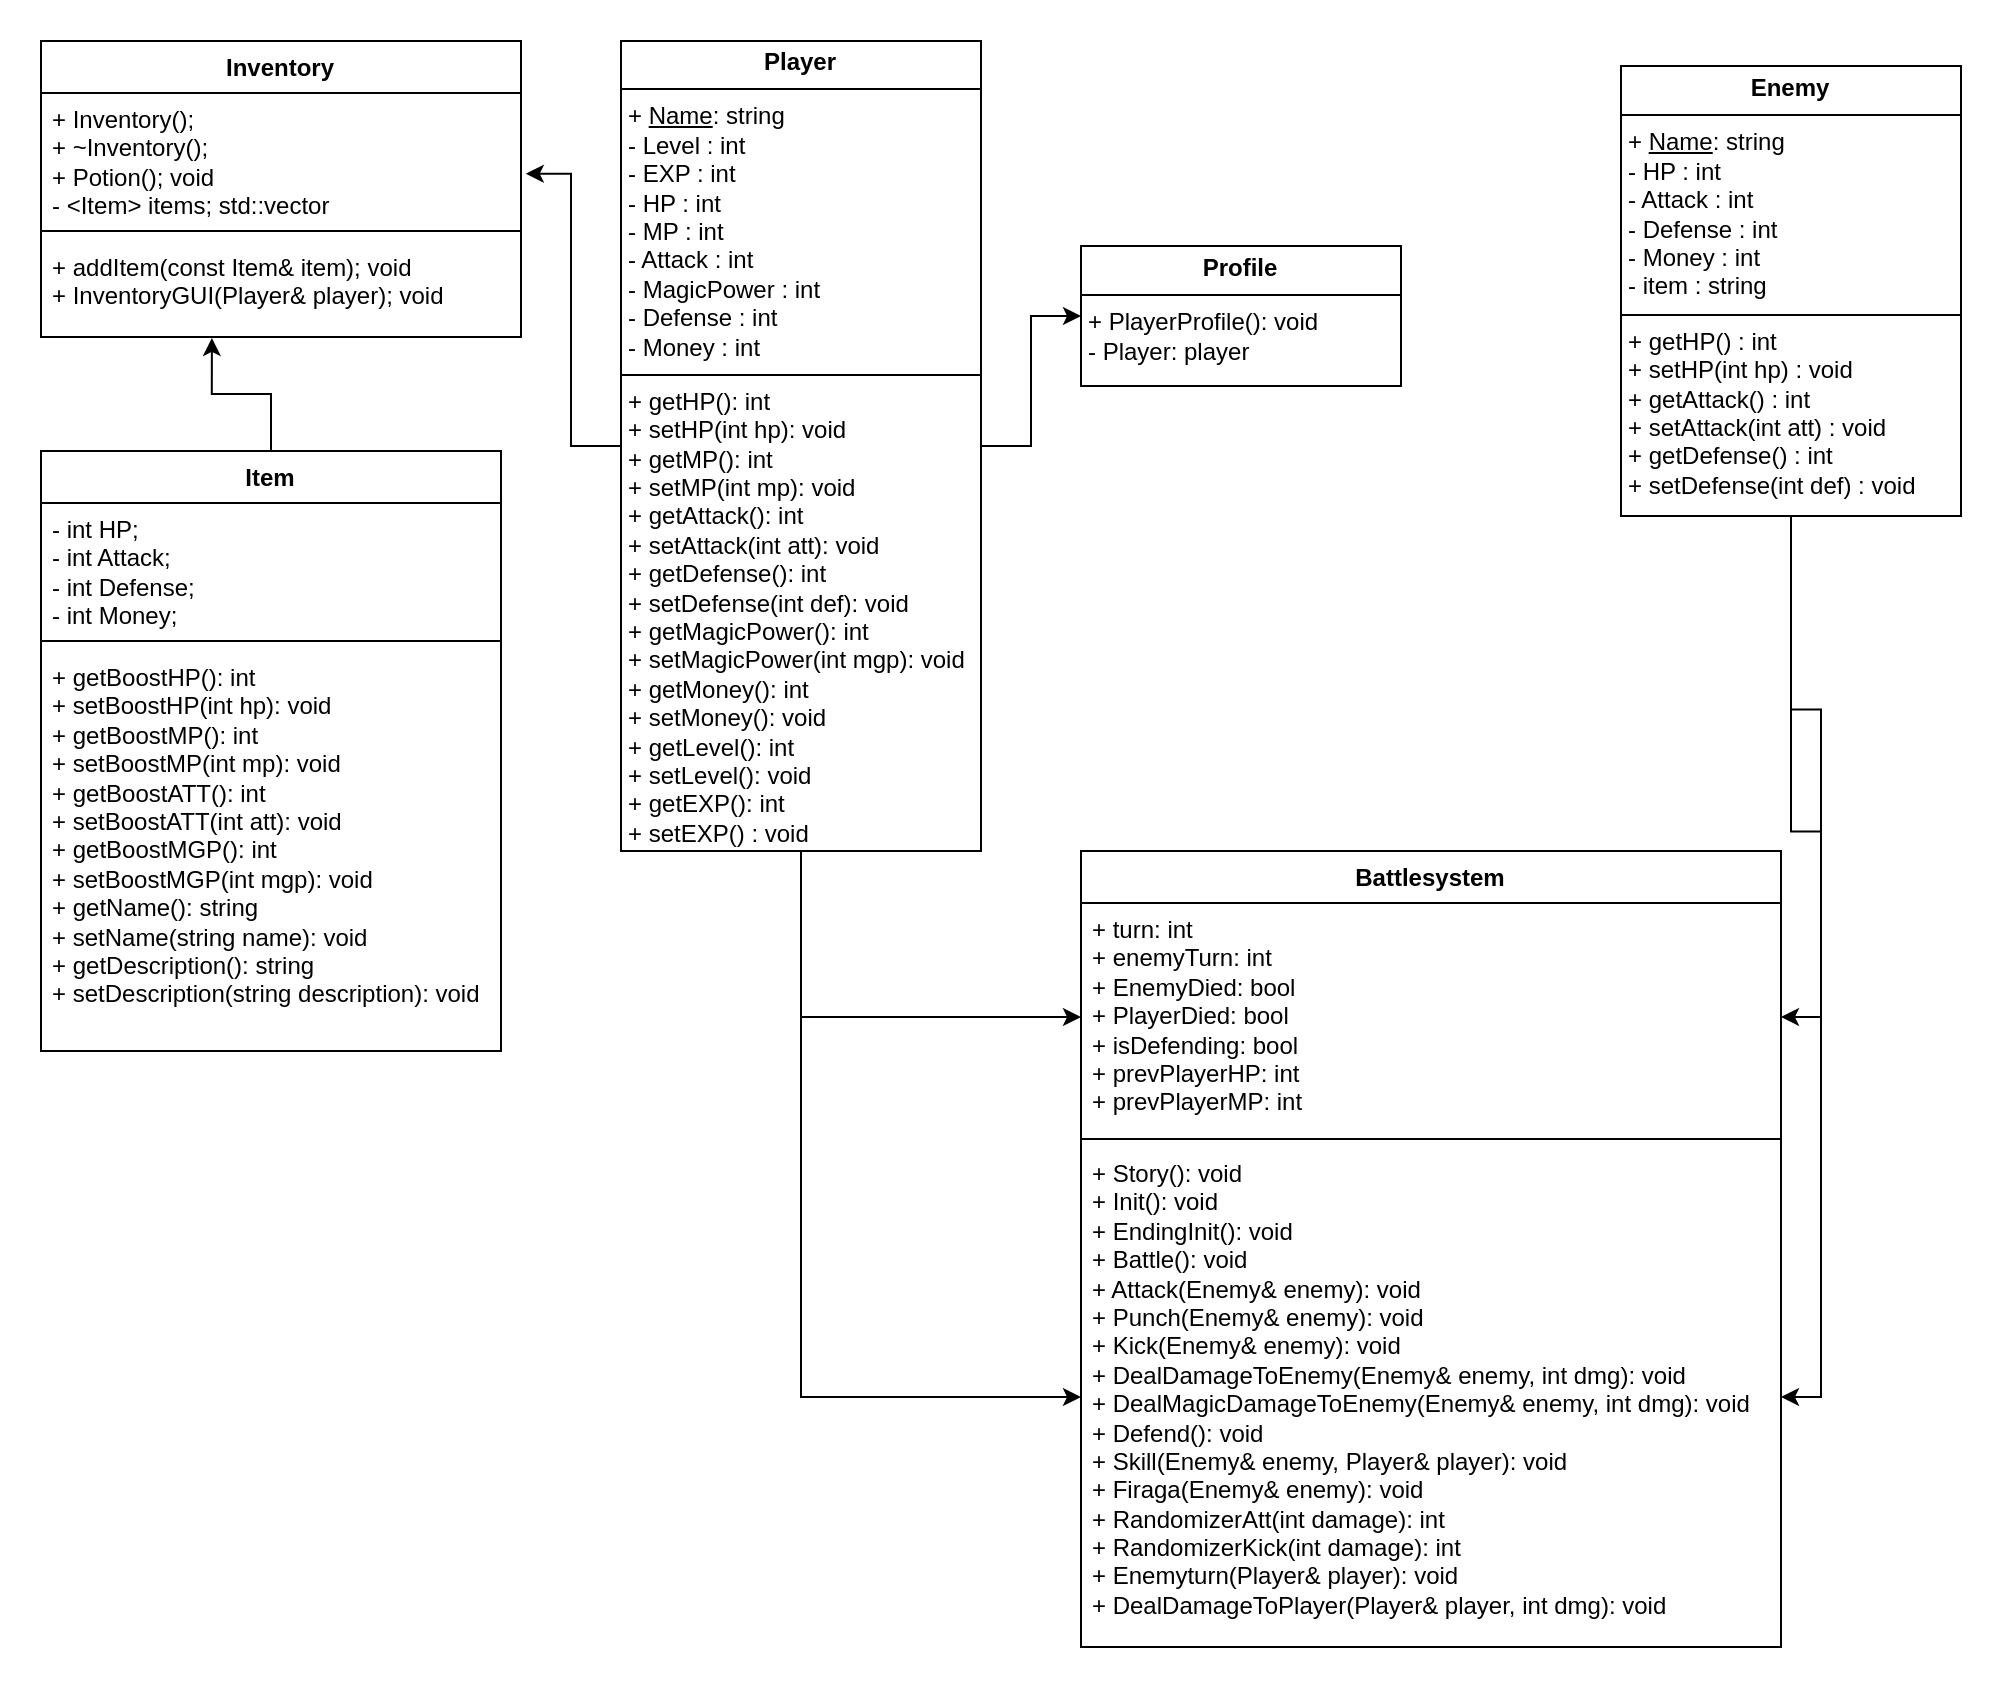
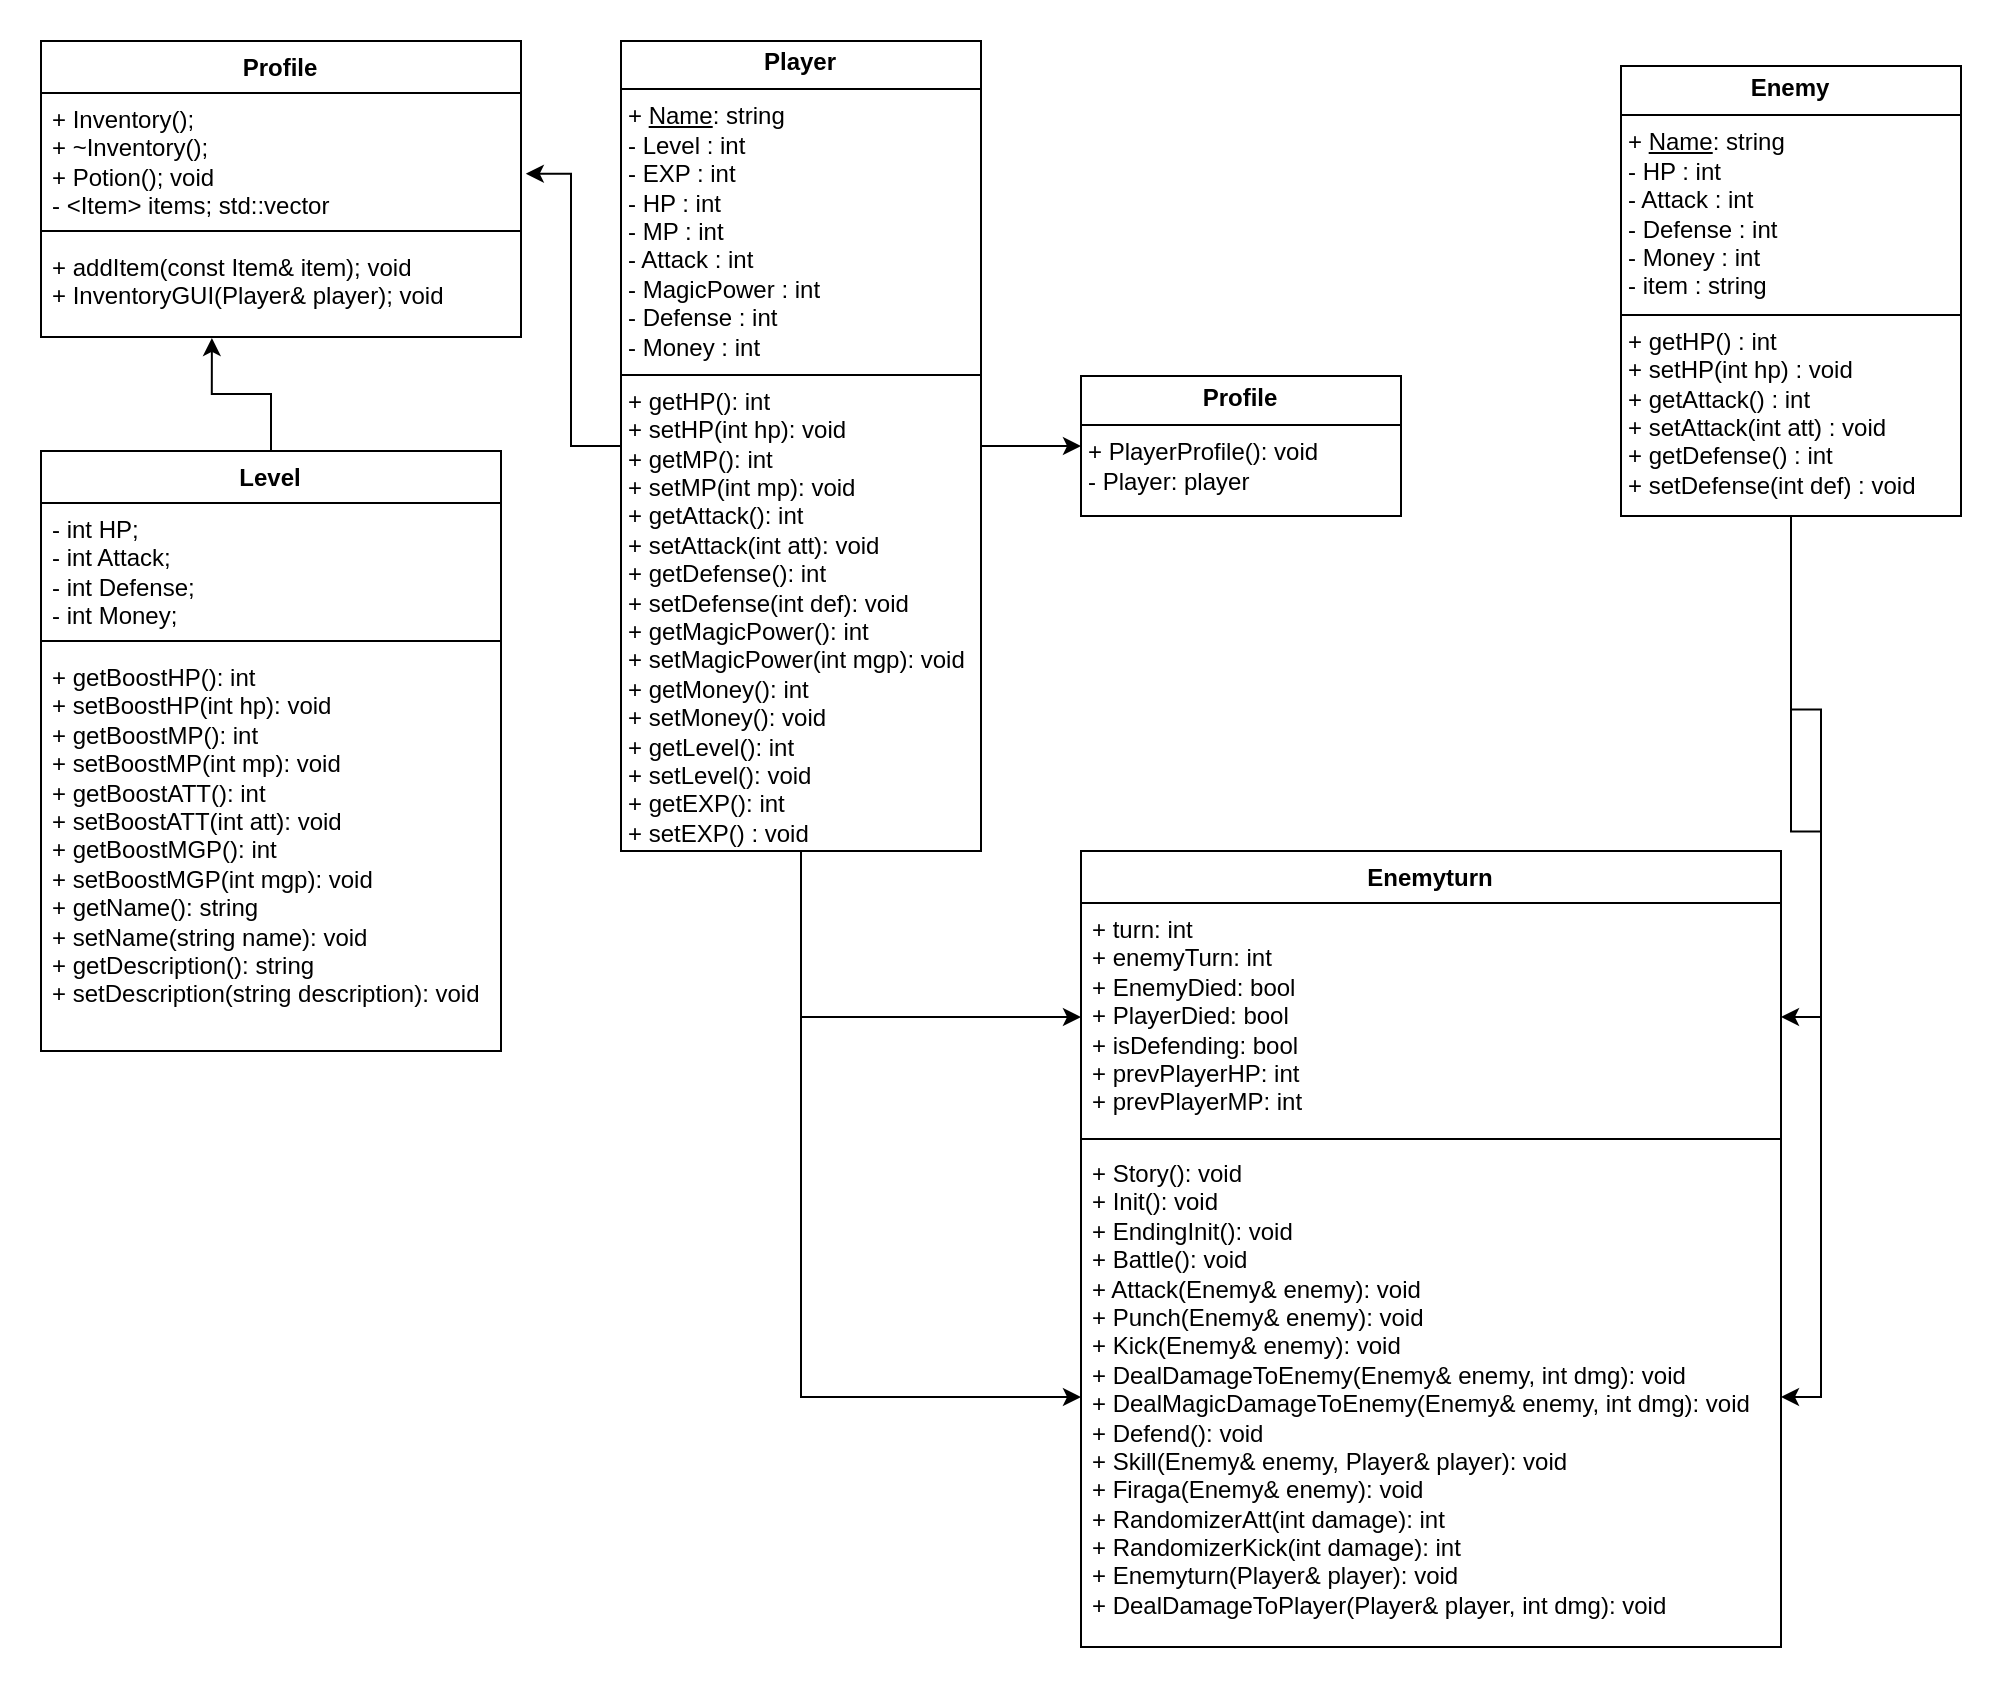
- <mxCell id="10" value="Inventory" style="swimlane;fontStyle=1;align=center;verticalAlign=top;childLayout=stackLayout;horizontal=1;startSize=26;horizontalStack=0;resizeParent=1;resizeParentMax=0;resizeLast=0;collapsible=1;marginBottom=0;whiteSpace=wrap;html=1;" vertex="1" parent="1"><mxGeometry x="20" y="20" width="240" height="148" as="geometry" /></mxCell>
+ <mxCell id="10" value="Profile" style="swimlane;fontStyle=1;align=center;verticalAlign=top;childLayout=stackLayout;horizontal=1;startSize=26;horizontalStack=0;resizeParent=1;resizeParentMax=0;resizeLast=0;collapsible=1;marginBottom=0;whiteSpace=wrap;html=1;" vertex="1" parent="1"><mxGeometry x="20" y="20" width="240" height="148" as="geometry" /></mxCell>
- <mxCell id="9" value="&lt;p style=&quot;margin:0px;margin-top:4px;text-align:center;&quot;&gt;&lt;b&gt;Profile&lt;/b&gt;&lt;/p&gt;&lt;hr size=&quot;1&quot; style=&quot;border-style:solid;&quot;&gt;&lt;p style=&quot;margin:0px;margin-left:4px;&quot;&gt;&lt;/p&gt;&lt;p style=&quot;margin:0px;margin-left:4px;&quot;&gt;+ PlayerProfile(): void&lt;br&gt;&lt;/p&gt;&lt;p style=&quot;margin:0px;margin-left:4px;&quot;&gt;- Player: player&lt;br&gt;&lt;/p&gt;&lt;div&gt;&lt;br&gt;&lt;/div&gt;&lt;div&gt;&lt;br&gt;&lt;/div&gt;" style="verticalAlign=top;align=left;overflow=fill;html=1;whiteSpace=wrap;" parent="1" vertex="1"><mxGeometry x="540" y="122.5" width="160" height="70" as="geometry" /></mxCell>
+ <mxCell id="9" value="&lt;p style=&quot;margin:0px;margin-top:4px;text-align:center;&quot;&gt;&lt;b&gt;Profile&lt;/b&gt;&lt;/p&gt;&lt;hr size=&quot;1&quot; style=&quot;border-style:solid;&quot;&gt;&lt;p style=&quot;margin:0px;margin-left:4px;&quot;&gt;&lt;/p&gt;&lt;p style=&quot;margin:0px;margin-left:4px;&quot;&gt;+ PlayerProfile(): void&lt;br&gt;&lt;/p&gt;&lt;p style=&quot;margin:0px;margin-left:4px;&quot;&gt;- Player: player&lt;br&gt;&lt;/p&gt;&lt;div&gt;&lt;br&gt;&lt;/div&gt;&lt;div&gt;&lt;br&gt;&lt;/div&gt;" style="verticalAlign=top;align=left;overflow=fill;html=1;whiteSpace=wrap;" parent="1" vertex="1"><mxGeometry x="540" y="187.5" width="160" height="70" as="geometry" /></mxCell>
- <mxCell id="19" value="Item" style="swimlane;fontStyle=1;align=center;verticalAlign=top;childLayout=stackLayout;horizontal=1;startSize=26;horizontalStack=0;resizeParent=1;resizeParentMax=0;resizeLast=0;collapsible=1;marginBottom=0;whiteSpace=wrap;html=1;" vertex="1" parent="1"><mxGeometry x="20" y="225" width="230" height="300" as="geometry" /></mxCell>
+ <mxCell id="19" value="Level" style="swimlane;fontStyle=1;align=center;verticalAlign=top;childLayout=stackLayout;horizontal=1;startSize=26;horizontalStack=0;resizeParent=1;resizeParentMax=0;resizeLast=0;collapsible=1;marginBottom=0;whiteSpace=wrap;html=1;" vertex="1" parent="1"><mxGeometry x="20" y="225" width="230" height="300" as="geometry" /></mxCell>
- <mxCell id="14" value="Battlesystem&lt;div&gt;&lt;br&gt;&lt;/div&gt;" style="swimlane;fontStyle=1;align=center;verticalAlign=top;childLayout=stackLayout;horizontal=1;startSize=26;horizontalStack=0;resizeParent=1;resizeParentMax=0;resizeLast=0;collapsible=1;marginBottom=0;whiteSpace=wrap;html=1;" vertex="1" parent="1"><mxGeometry x="540" y="425" width="350" height="398" as="geometry" /></mxCell>
+ <mxCell id="14" value="Enemyturn&lt;div&gt;&lt;br&gt;&lt;/div&gt;" style="swimlane;fontStyle=1;align=center;verticalAlign=top;childLayout=stackLayout;horizontal=1;startSize=26;horizontalStack=0;resizeParent=1;resizeParentMax=0;resizeLast=0;collapsible=1;marginBottom=0;whiteSpace=wrap;html=1;" vertex="1" parent="1"><mxGeometry x="540" y="425" width="350" height="398" as="geometry" /></mxCell>
